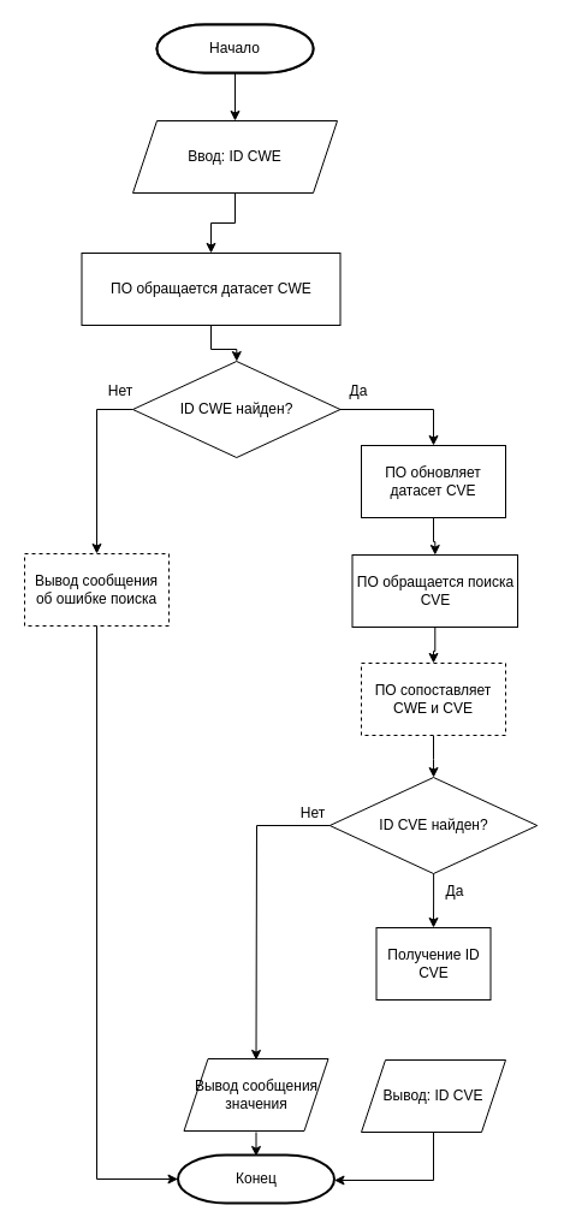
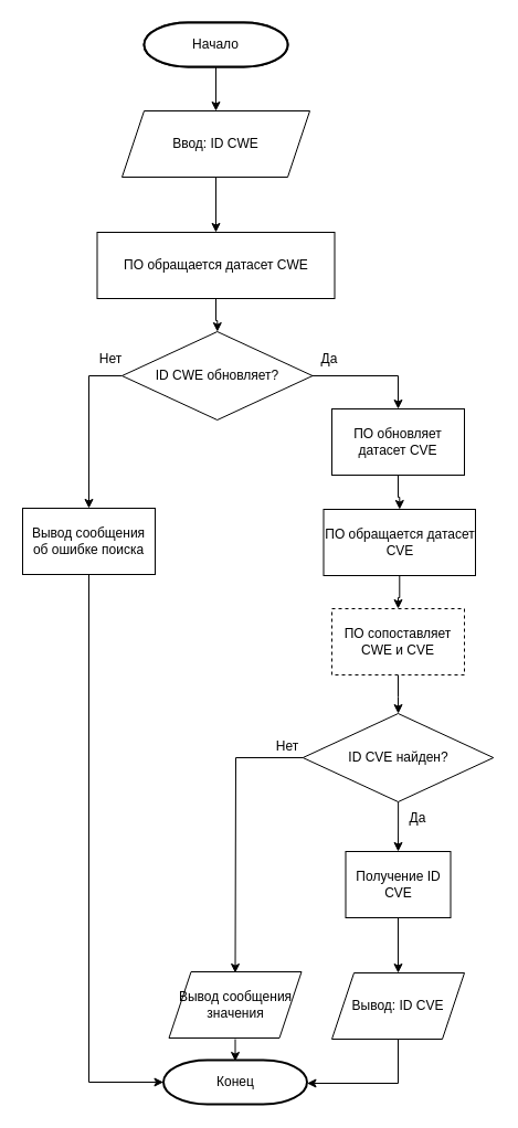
- <mxCell id="11" value="ПО обращается датасет CWE" style="rounded=0;whiteSpace=wrap;html=1;" vertex="1" parent="1"><mxGeometry x="67.5" y="210" width="215" height="60" as="geometry" /></mxCell>
+ <mxCell id="11" value="ПО обращается датасет CWE" style="rounded=0;whiteSpace=wrap;html=1;" vertex="1" parent="1"><mxGeometry x="87.5" y="210" width="215" height="60" as="geometry" /></mxCell>
- <mxCell id="13" value="ID CWE найден?" style="rhombus;whiteSpace=wrap;html=1;" vertex="1" parent="1"><mxGeometry x="110" y="300" width="172.5" height="80" as="geometry" /></mxCell>
+ <mxCell id="13" value="ID CWE обновляет?" style="rhombus;whiteSpace=wrap;html=1;" vertex="1" parent="1"><mxGeometry x="110" y="300" width="172.5" height="80" as="geometry" /></mxCell>
- <mxCell id="14" value="Вывод сообщения об ошибке поиска" style="rounded=0;whiteSpace=wrap;html=1;dashed=1;" vertex="1" parent="1"><mxGeometry x="20" y="460" width="120" height="60" as="geometry" /></mxCell>
+ <mxCell id="14" value="Вывод сообщения об ошибке поиска" style="rounded=0;whiteSpace=wrap;html=1;" vertex="1" parent="1"><mxGeometry x="20" y="460" width="120" height="60" as="geometry" /></mxCell>
- <mxCell id="24" value="ПО обращается поиска CVE" style="rounded=0;whiteSpace=wrap;html=1;" vertex="1" parent="1"><mxGeometry x="292.5" y="461" width="137.5" height="60" as="geometry" /></mxCell>
+ <mxCell id="24" value="ПО обращается датасет CVE" style="rounded=0;whiteSpace=wrap;html=1;" vertex="1" parent="1"><mxGeometry x="292.5" y="461" width="137.5" height="60" as="geometry" /></mxCell>
+ <mxCell id="17" value="" style="edgeStyle=orthogonalEdgeStyle;rounded=0;orthogonalLoop=1;jettySize=auto;html=1;" edge="1" parent="1" source="18" target="28"><mxGeometry relative="1" as="geometry" /></mxCell>
